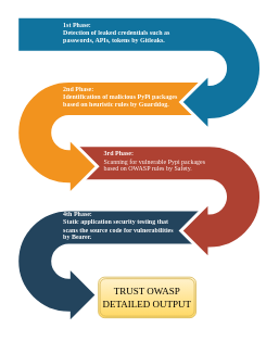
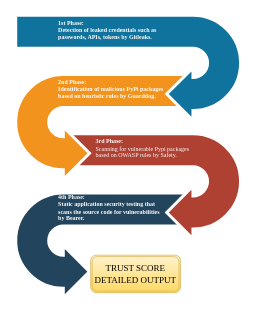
- <mxCell id="10" value="TRUST OWASP&lt;div&gt;DETAILED OUTPUT&lt;/div&gt;" style="shape=ext;double=1;rounded=1;whiteSpace=wrap;html=1;fillColor=#fff2cc;strokeColor=#d6b656;gradientColor=#ffd966;fontFamily=Times New Roman;" vertex="1" parent="1"><mxGeometry x="120" y="340" width="120" height="50" as="geometry" /></mxCell>
+ <mxCell id="10" value="TRUST SCORE&lt;div&gt;DETAILED OUTPUT&lt;/div&gt;" style="shape=ext;double=1;rounded=1;whiteSpace=wrap;html=1;fillColor=#fff2cc;strokeColor=#d6b656;gradientColor=#ffd966;fontFamily=Times New Roman;" vertex="1" parent="1"><mxGeometry x="120" y="340" width="120" height="50" as="geometry" /></mxCell>
